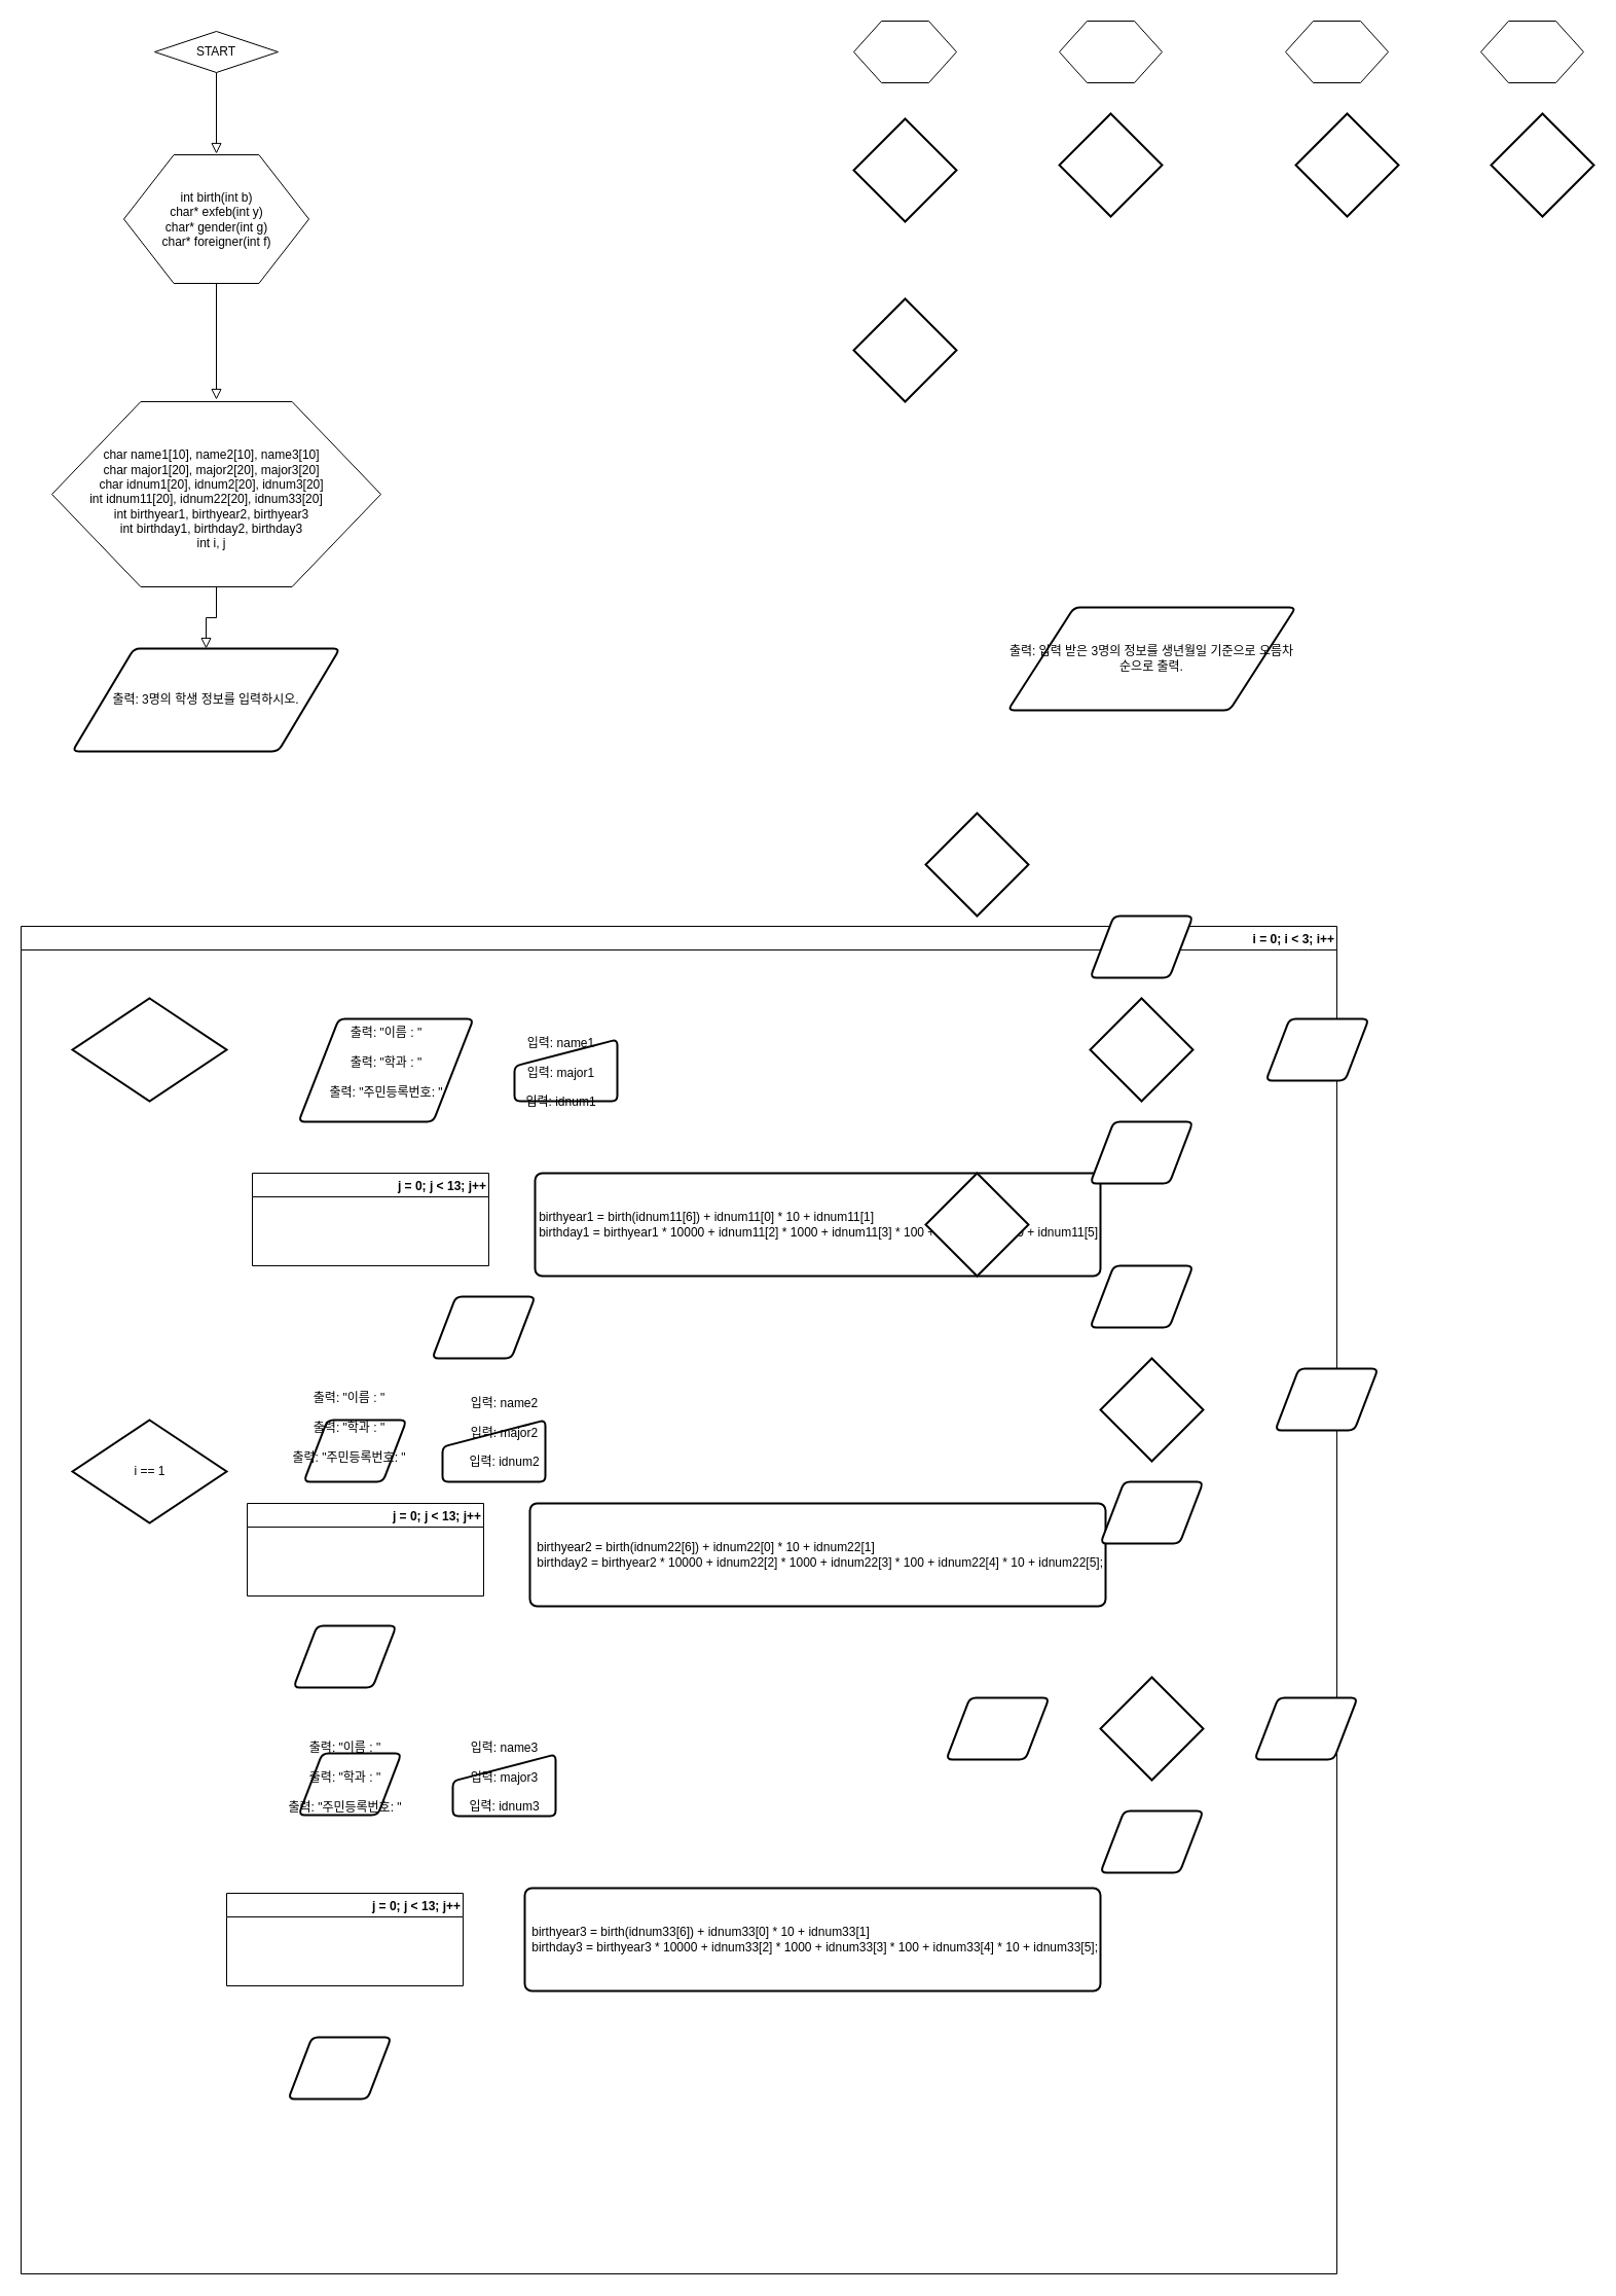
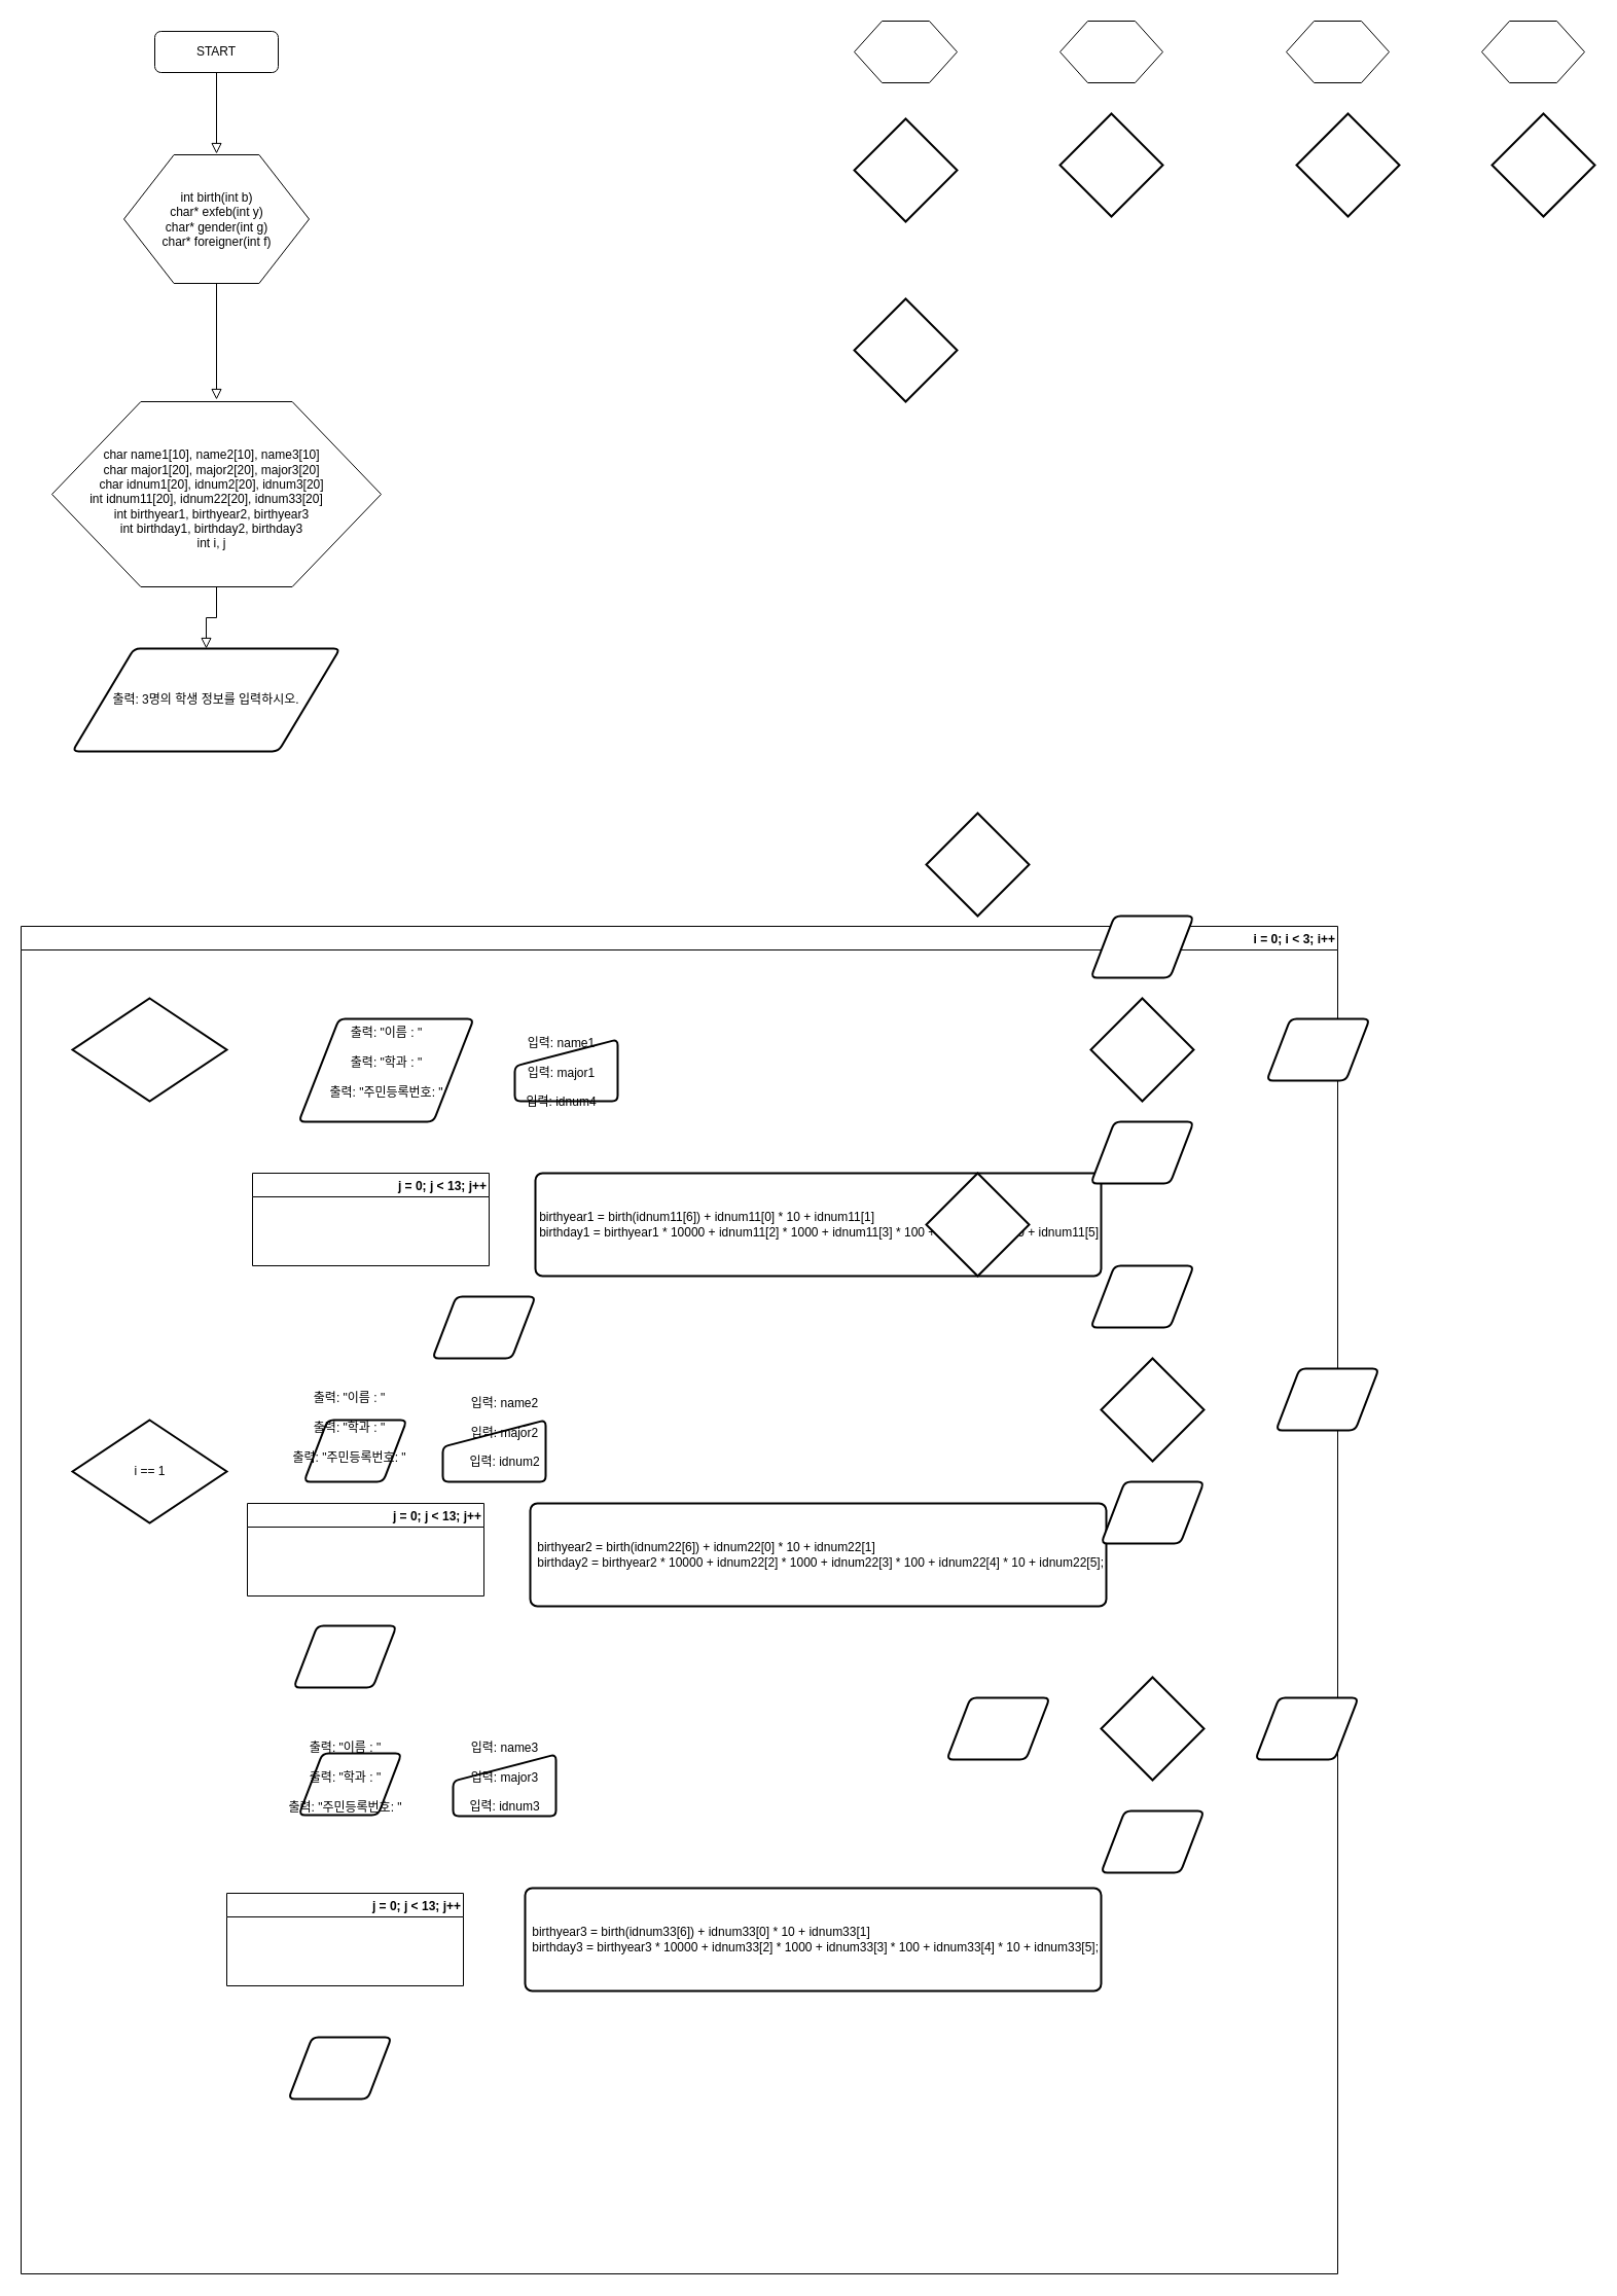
- <mxCell id="3" value="START" style="rhombus;whiteSpace=wrap;html=1;fontSize=12;glass=0;strokeWidth=1;shadow=0;" parent="1" vertex="1"><mxGeometry x="150" y="30" width="120" height="40" as="geometry" /></mxCell>
+ <mxCell id="3" value="START" style="rounded=1;whiteSpace=wrap;html=1;fontSize=12;glass=0;strokeWidth=1;shadow=0;" parent="1" vertex="1"><mxGeometry x="150" y="30" width="120" height="40" as="geometry" /></mxCell>
- <mxCell id="38" value="출력: 입력 받은 3명의 정보를 생년월일 기준으로 오름차순으로 출력." style="shape=parallelogram;html=1;strokeWidth=2;perimeter=parallelogramPerimeter;whiteSpace=wrap;rounded=1;arcSize=12;size=0.23;" vertex="1" parent="1"><mxGeometry x="980" y="590" width="280" height="100" as="geometry" /></mxCell>
- <mxCell id="33" value="&lt;div&gt;&lt;br&gt;&lt;/div&gt;&lt;div&gt;입력: name1&lt;/div&gt;&lt;div&gt;&lt;br&gt;&lt;/div&gt;&lt;div&gt;입력: major1&lt;/div&gt;&lt;div&gt;&lt;br&gt;&lt;/div&gt;&lt;div&gt;입력: idnum1&lt;/div&gt;" style="text;html=1;resizable=0;autosize=1;align=center;verticalAlign=middle;points=[];fillColor=none;strokeColor=none;rounded=0;" vertex="1" parent="13"><mxGeometry x="480" y="90" width="90" height="90" as="geometry" /></mxCell>
+ <mxCell id="33" value="&lt;div&gt;&lt;br&gt;&lt;/div&gt;&lt;div&gt;입력: name1&lt;/div&gt;&lt;div&gt;&lt;br&gt;&lt;/div&gt;&lt;div&gt;입력: major1&lt;/div&gt;&lt;div&gt;&lt;br&gt;&lt;/div&gt;&lt;div&gt;입력: idnum4&lt;/div&gt;" style="text;html=1;resizable=0;autosize=1;align=center;verticalAlign=middle;points=[];fillColor=none;strokeColor=none;rounded=0;" vertex="1" parent="13"><mxGeometry x="480" y="90" width="90" height="90" as="geometry" /></mxCell>
